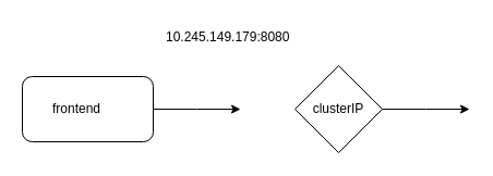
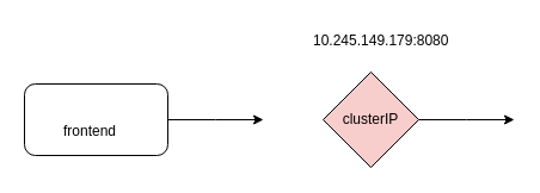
- <mxCell id="7" value="10.245.149.179:8080" style="text;html=1;" parent="1" vertex="1"><mxGeometry x="150" y="20" width="110" height="30" as="geometry" /></mxCell>
+ <mxCell id="7" value="10.245.149.179:8080" style="text;html=1;" parent="1" vertex="1"><mxGeometry x="260" y="20" width="110" height="30" as="geometry" /></mxCell>
- <mxCell id="6" value="frontend" style="text;html=1;strokeColor=none;fillColor=none;align=center;verticalAlign=middle;whiteSpace=wrap;rounded=0;" parent="1" vertex="1"><mxGeometry x="50" y="90" width="40" height="20" as="geometry" /></mxCell>
+ <mxCell id="6" value="frontend" style="text;html=1;strokeColor=none;fillColor=none;align=center;verticalAlign=middle;whiteSpace=wrap;rounded=0;" parent="1" vertex="1"><mxGeometry x="55" y="100" width="40" height="20" as="geometry" /></mxCell>
- <mxCell id="5" value="clusterIP" style="rhombus;whiteSpace=wrap;html=1;" parent="1" vertex="1"><mxGeometry x="270" y="60" width="80" height="80" as="geometry" /></mxCell>
+ <mxCell id="5" value="clusterIP" style="rhombus;whiteSpace=wrap;html=1;fillColor=#f8cecc;" parent="1" vertex="1"><mxGeometry x="270" y="60" width="80" height="80" as="geometry" /></mxCell>
